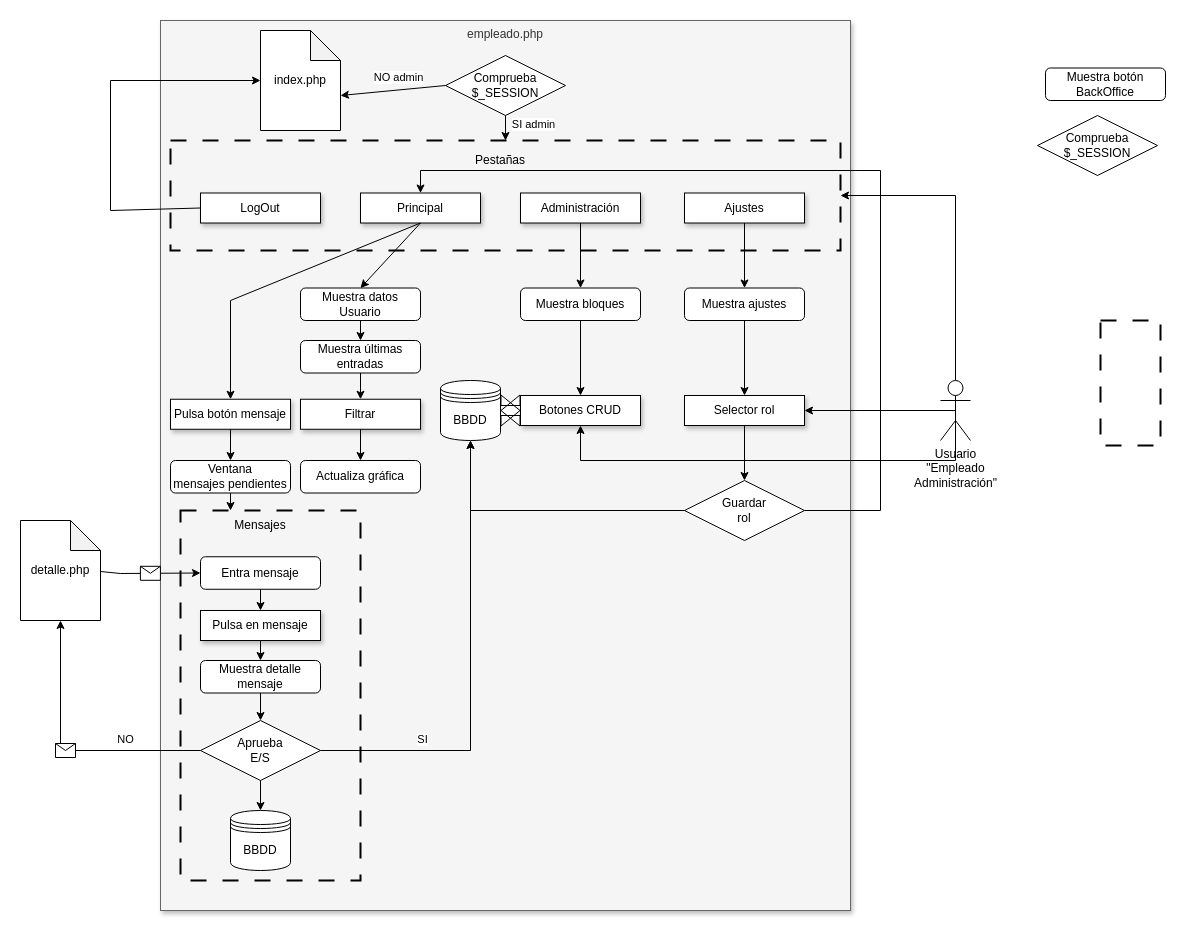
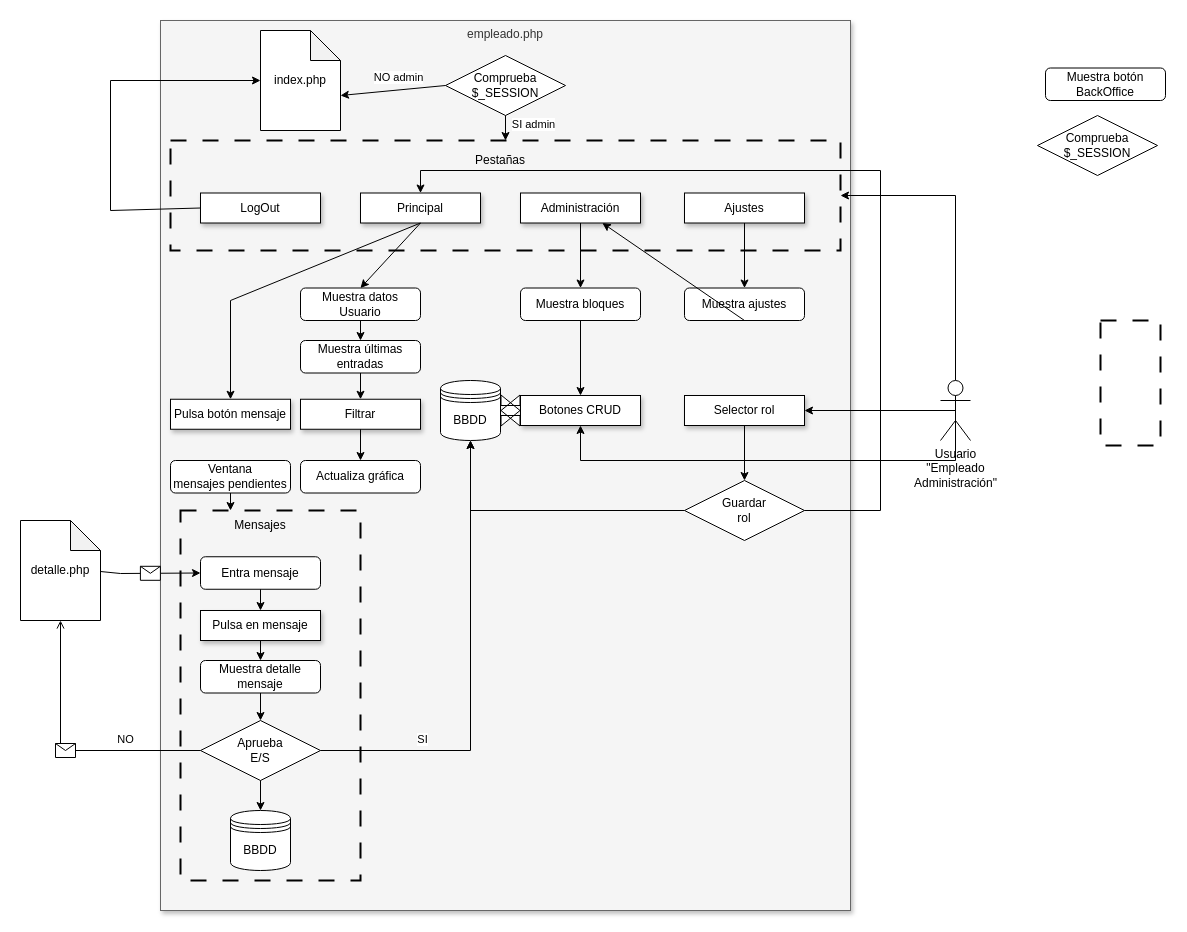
- <mxCell id="62" value="" style="endArrow=classic;html=1;rounded=0;exitX=0.5;exitY=1;exitDx=0;exitDy=0;entryX=0.5;entryY=0;entryDx=0;entryDy=0;" edge="1" parent="1" source="37" target="38"><mxGeometry width="50" height="50" relative="1" as="geometry"><mxPoint x="760" y="340" as="sourcePoint" /><mxPoint x="810" y="290" as="targetPoint" /></mxGeometry></mxCell>
+ <mxCell id="62" value="" style="endArrow=classic;html=1;rounded=0;exitX=0.5;exitY=1;exitDx=0;exitDy=0;" edge="1" parent="1" source="37" target="19"><mxGeometry width="50" height="50" relative="1" as="geometry"><mxPoint x="760" y="340" as="sourcePoint" /><mxPoint x="810" y="290" as="targetPoint" /></mxGeometry></mxCell>
- <mxCell id="49" value="" style="endArrow=classic;html=1;rounded=0;entryX=0.5;entryY=0;entryDx=0;entryDy=0;exitX=0.5;exitY=1;exitDx=0;exitDy=0;" edge="1" parent="1" source="28" target="30"><mxGeometry width="50" height="50" relative="1" as="geometry"><mxPoint x="230" y="440" as="sourcePoint" /><mxPoint x="280" y="390" as="targetPoint" /></mxGeometry></mxCell>
- <mxCell id="56" value="" style="endArrow=classic;html=1;rounded=0;entryX=0.5;entryY=1;entryDx=0;entryDy=0;exitX=0;exitY=0.5;exitDx=0;exitDy=0;entryPerimeter=0;" edge="1" parent="1" source="32" target="33"><mxGeometry relative="1" as="geometry"><mxPoint x="110" y="581" as="sourcePoint" /><mxPoint x="210" y="583" as="targetPoint" /><Array as="points"><mxPoint x="60" y="750" /></Array></mxGeometry></mxCell>
+ <mxCell id="56" value="" style="endArrow=open;html=1;rounded=0;entryX=0.5;entryY=1;entryDx=0;entryDy=0;exitX=0;exitY=0.5;exitDx=0;exitDy=0;entryPerimeter=0;" edge="1" parent="1" source="32" target="33"><mxGeometry relative="1" as="geometry"><mxPoint x="110" y="581" as="sourcePoint" /><mxPoint x="210" y="583" as="targetPoint" /><Array as="points"><mxPoint x="60" y="750" /></Array></mxGeometry></mxCell>
